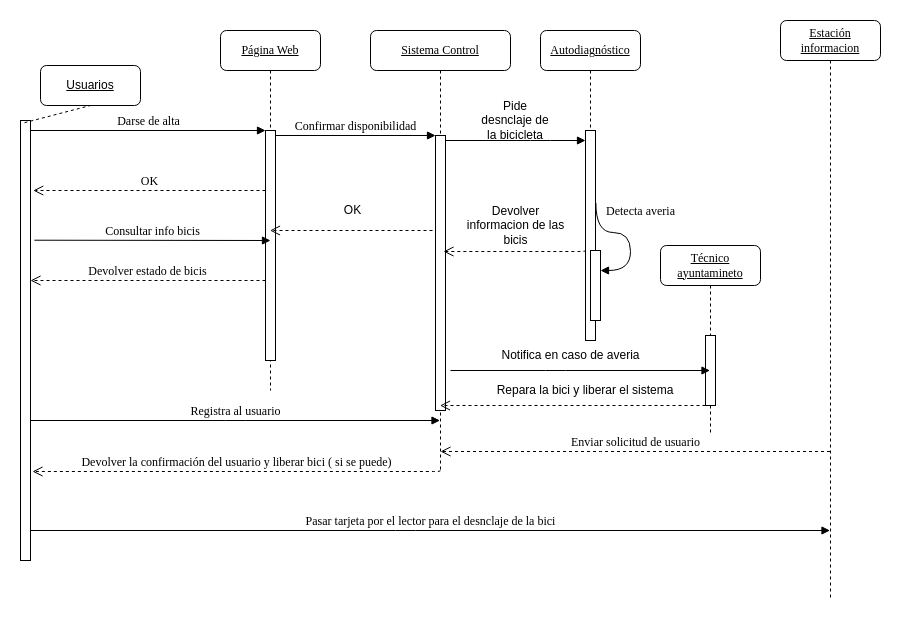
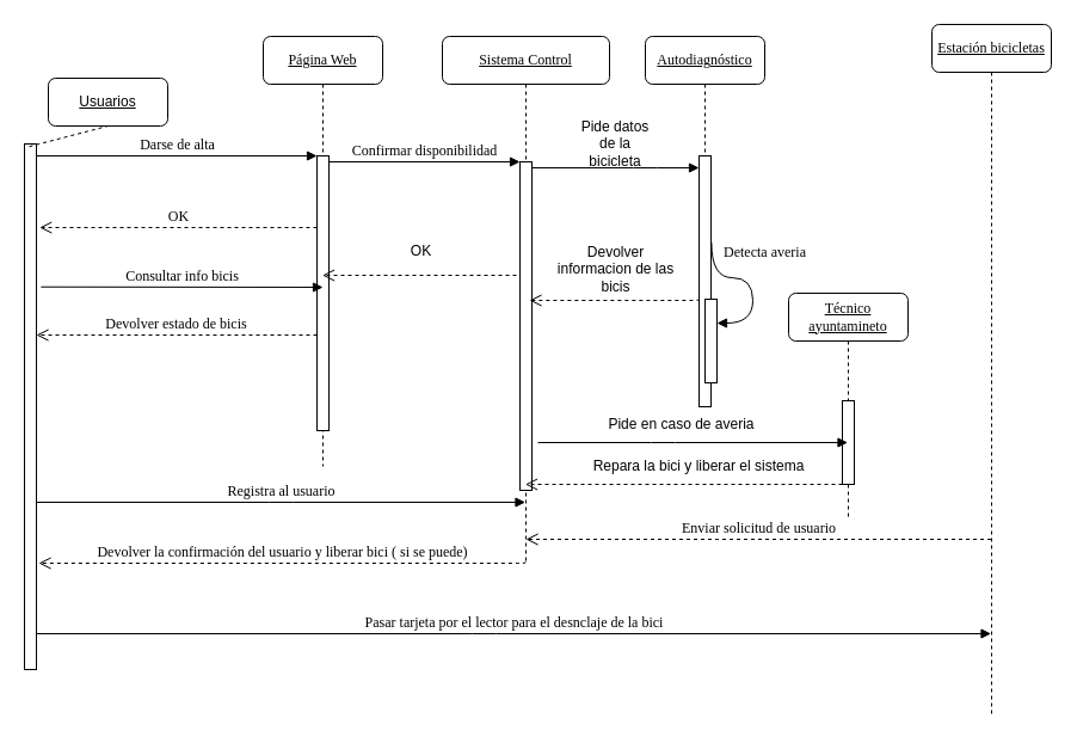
- <mxCell id="18" value="&lt;u&gt;Estación informacion&lt;/u&gt;" style="shape=umlLifeline;perimeter=lifelinePerimeter;whiteSpace=wrap;html=1;container=1;collapsible=0;recursiveResize=0;outlineConnect=0;rounded=1;shadow=0;comic=0;labelBackgroundColor=none;strokeWidth=1;fontFamily=Verdana;fontSize=12;align=center;" parent="1" vertex="1"><mxGeometry x="780" y="20" width="100" height="580" as="geometry" /></mxCell>
+ <mxCell id="18" value="&lt;u&gt;Estación bicicletas&lt;/u&gt;" style="shape=umlLifeline;perimeter=lifelinePerimeter;whiteSpace=wrap;html=1;container=1;collapsible=0;recursiveResize=0;outlineConnect=0;rounded=1;shadow=0;comic=0;labelBackgroundColor=none;strokeWidth=1;fontFamily=Verdana;fontSize=12;align=center;" parent="1" vertex="1"><mxGeometry x="780" y="20" width="100" height="580" as="geometry" /></mxCell>
- <mxCell id="25" value="&lt;font style=&quot;vertical-align: inherit;&quot;&gt;&lt;font style=&quot;vertical-align: inherit;&quot;&gt;Pide desnclaje de la bicicleta&lt;/font&gt;&lt;/font&gt;" style="text;html=1;align=center;verticalAlign=middle;whiteSpace=wrap;rounded=0;" parent="1" vertex="1"><mxGeometry x="480" y="100" width="70" height="40" as="geometry" /></mxCell>
+ <mxCell id="25" value="&lt;font style=&quot;vertical-align: inherit;&quot;&gt;&lt;font style=&quot;vertical-align: inherit;&quot;&gt;Pide datos de la bicicleta&lt;/font&gt;&lt;/font&gt;" style="text;html=1;align=center;verticalAlign=middle;whiteSpace=wrap;rounded=0;" parent="1" vertex="1"><mxGeometry x="480" y="100" width="70" height="40" as="geometry" /></mxCell>
- <mxCell id="31" value="Notifica en caso de averia" style="text;html=1;align=center;verticalAlign=middle;resizable=0;points=[];autosize=1;strokeColor=none;fillColor=none;" vertex="1" parent="1"><mxGeometry x="490" y="340" width="160" height="30" as="geometry" /></mxCell>
+ <mxCell id="31" value="Pide en caso de averia" style="text;html=1;align=center;verticalAlign=middle;resizable=0;points=[];autosize=1;strokeColor=none;fillColor=none;" vertex="1" parent="1"><mxGeometry x="490" y="340" width="160" height="30" as="geometry" /></mxCell>
